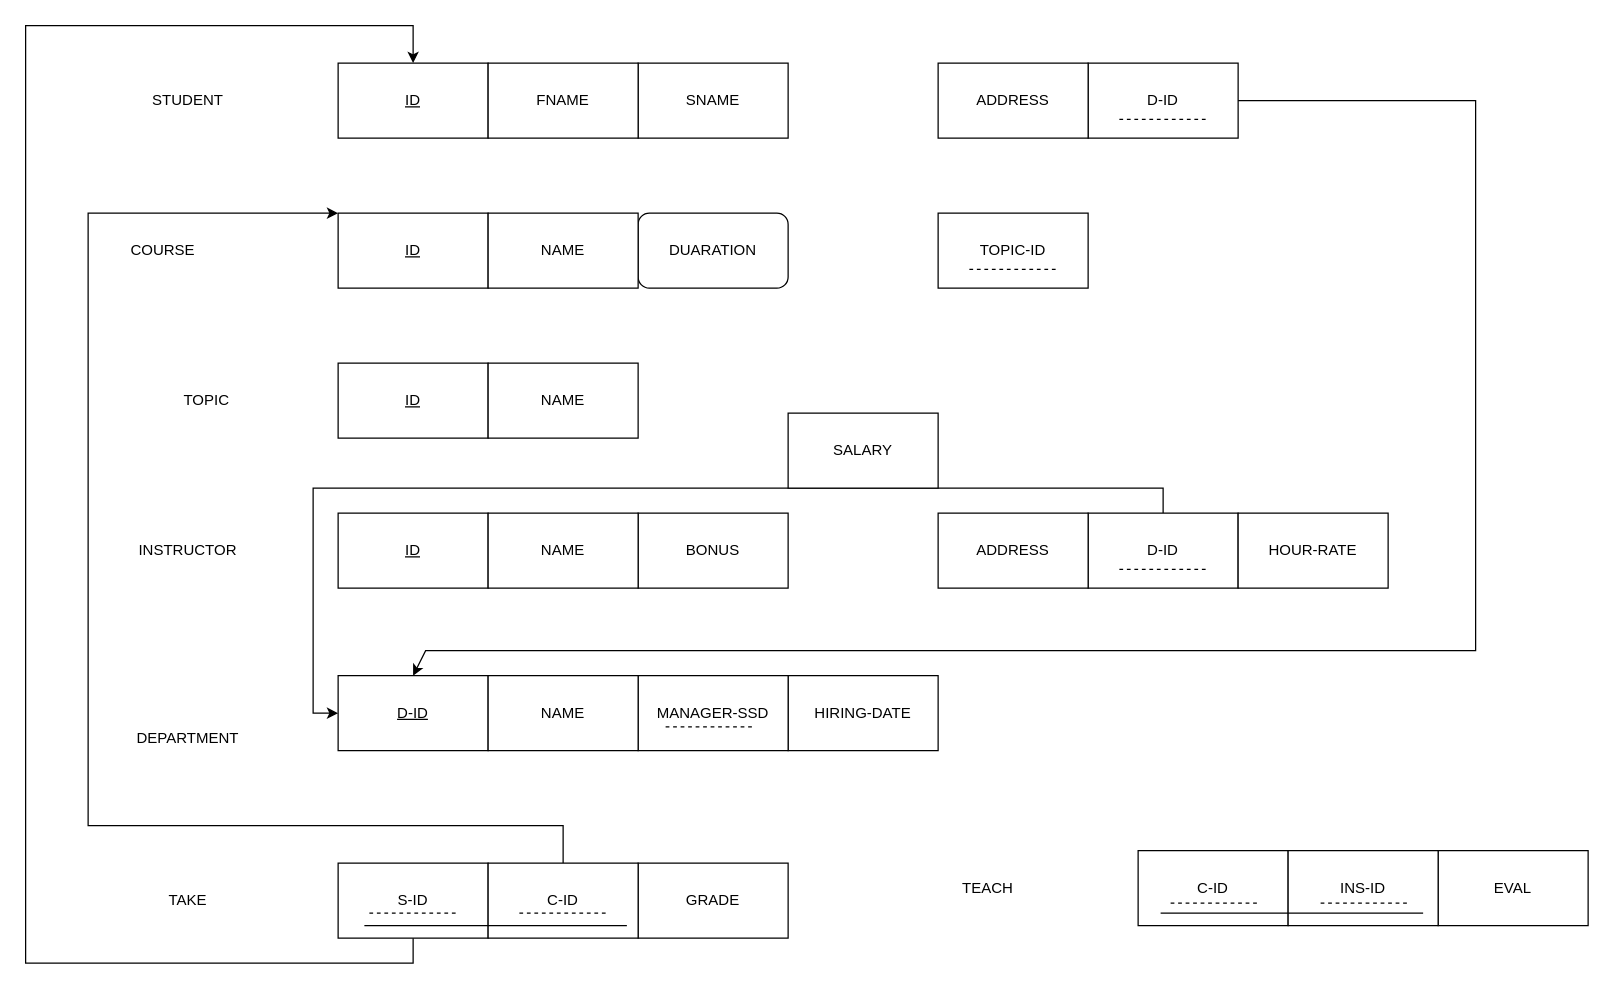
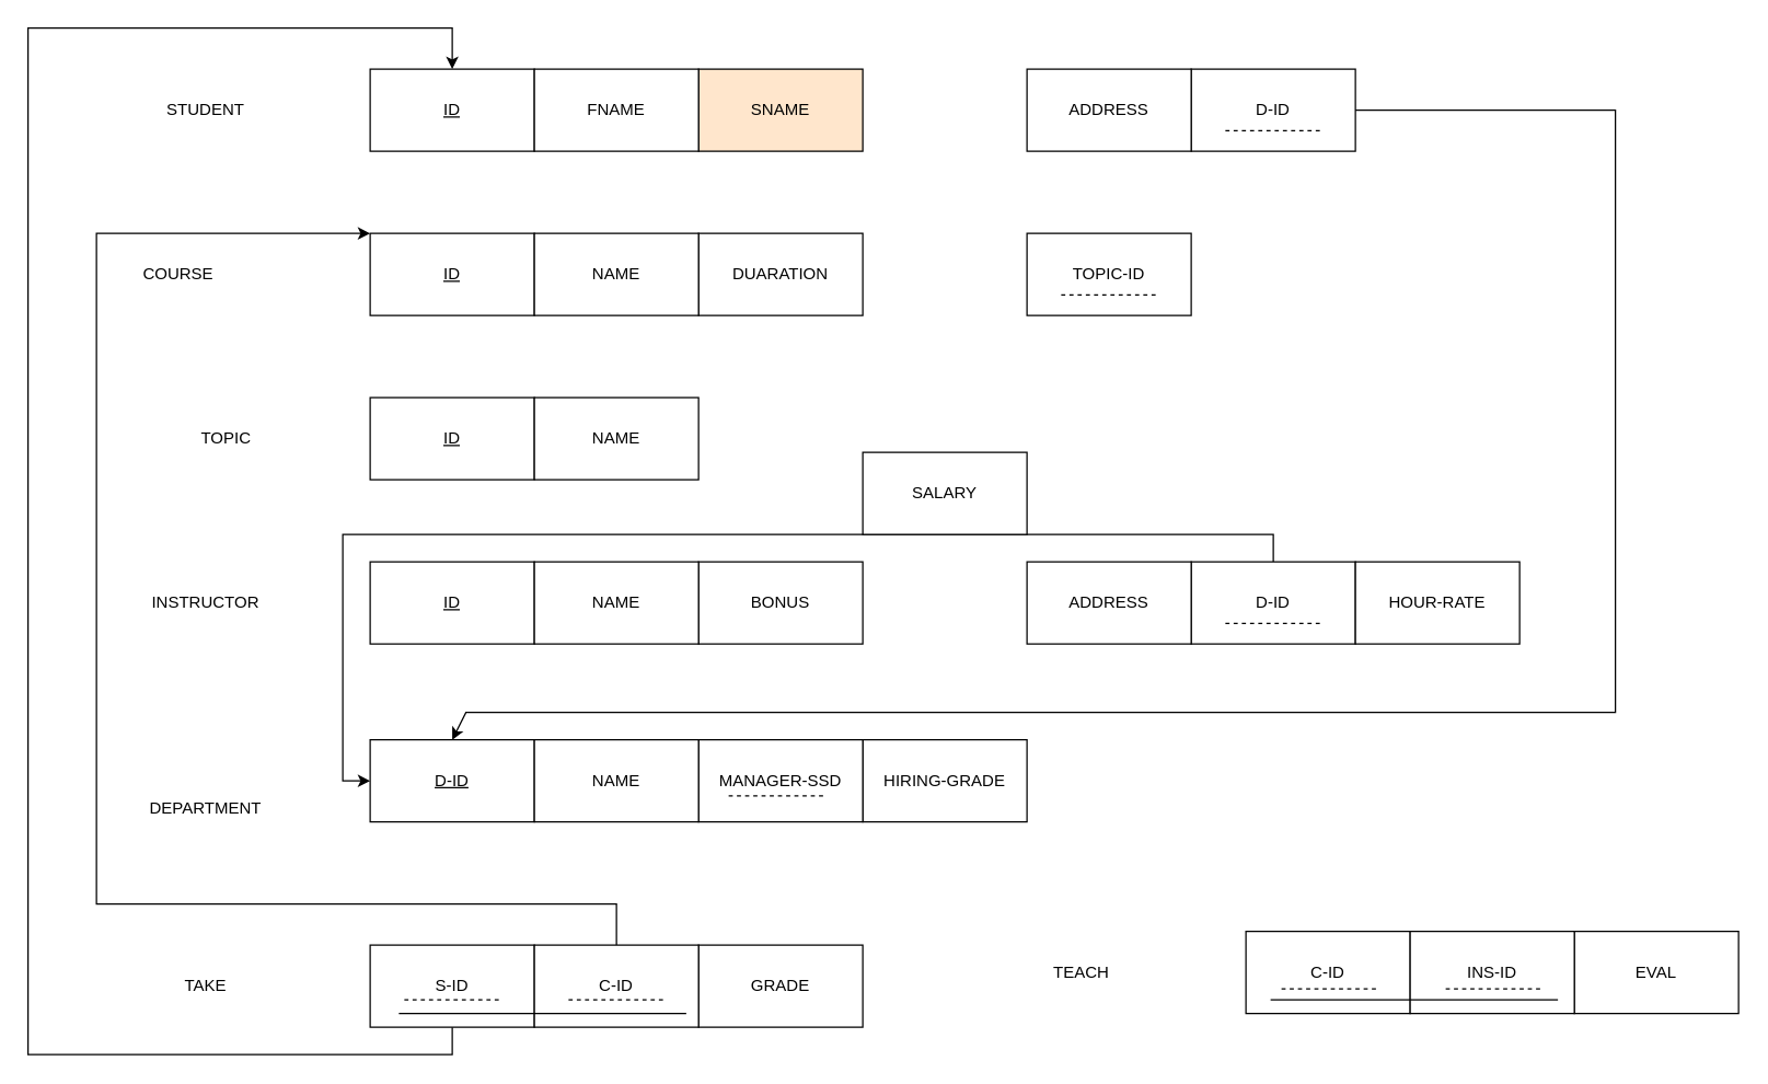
- <mxCell id="5" value="SNAME" style="rounded=0;whiteSpace=wrap;html=1;" vertex="1" parent="1"><mxGeometry x="510" y="50" width="120" height="60" as="geometry" /></mxCell>
+ <mxCell id="5" value="SNAME" style="rounded=0;whiteSpace=wrap;html=1;fillColor=#ffe6cc;" vertex="1" parent="1"><mxGeometry x="510" y="50" width="120" height="60" as="geometry" /></mxCell>
- <mxCell id="11" value="DUARATION" style="whiteSpace=wrap;html=1;rounded=1;" vertex="1" parent="1"><mxGeometry x="510" y="170" width="120" height="60" as="geometry" /></mxCell>
+ <mxCell id="11" value="DUARATION" style="rounded=0;whiteSpace=wrap;html=1;" vertex="1" parent="1"><mxGeometry x="510" y="170" width="120" height="60" as="geometry" /></mxCell>
- <mxCell id="29" value="HIRING-DATE" style="rounded=0;whiteSpace=wrap;html=1;" vertex="1" parent="1"><mxGeometry x="630" y="540" width="120" height="60" as="geometry" /></mxCell>
+ <mxCell id="29" value="HIRING-GRADE" style="rounded=0;whiteSpace=wrap;html=1;" vertex="1" parent="1"><mxGeometry x="630" y="540" width="120" height="60" as="geometry" /></mxCell>
